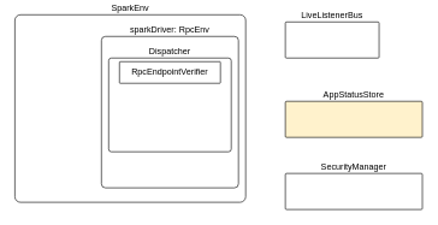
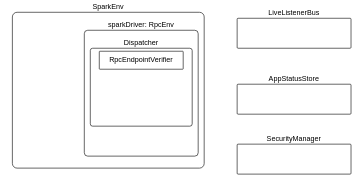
- <mxCell id="4" value="LiveListenerBus" style="rounded=1;whiteSpace=wrap;html=1;arcSize=3;labelPosition=center;verticalLabelPosition=top;align=center;verticalAlign=bottom;" vertex="1" parent="1"><mxGeometry x="395" y="30" width="130" height="50" as="geometry" /></mxCell>
+ <mxCell id="4" value="LiveListenerBus" style="rounded=1;whiteSpace=wrap;html=1;arcSize=3;labelPosition=center;verticalLabelPosition=top;align=center;verticalAlign=bottom;" vertex="1" parent="1"><mxGeometry x="395" y="30" width="190" height="50" as="geometry" /></mxCell>
- <mxCell id="5" value="AppStatusStore" style="rounded=1;whiteSpace=wrap;html=1;arcSize=3;labelPosition=center;verticalLabelPosition=top;align=center;verticalAlign=bottom;fillColor=#fff2cc;" vertex="1" parent="1"><mxGeometry x="395" y="140" width="190" height="50" as="geometry" /></mxCell>
+ <mxCell id="5" value="AppStatusStore" style="rounded=1;whiteSpace=wrap;html=1;arcSize=3;labelPosition=center;verticalLabelPosition=top;align=center;verticalAlign=bottom;" vertex="1" parent="1"><mxGeometry x="395" y="140" width="190" height="50" as="geometry" /></mxCell>
